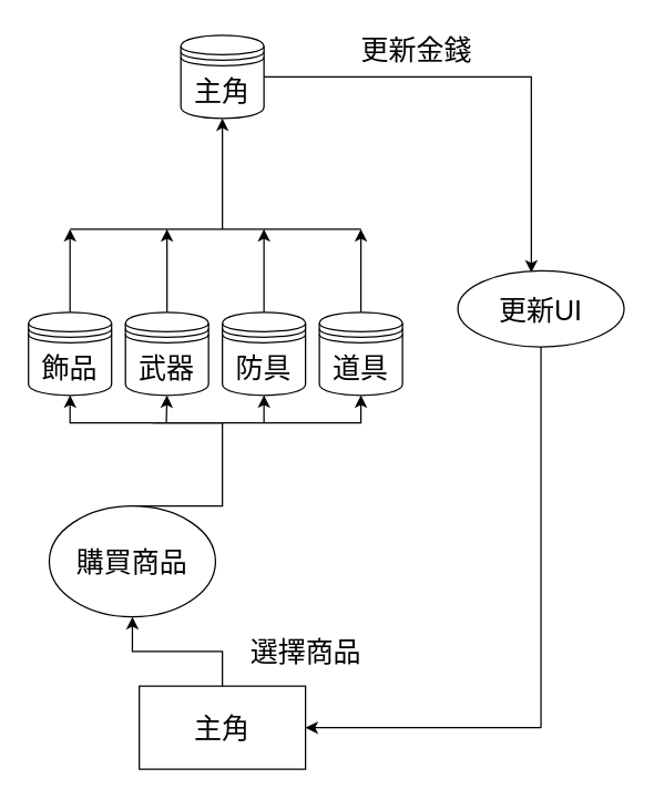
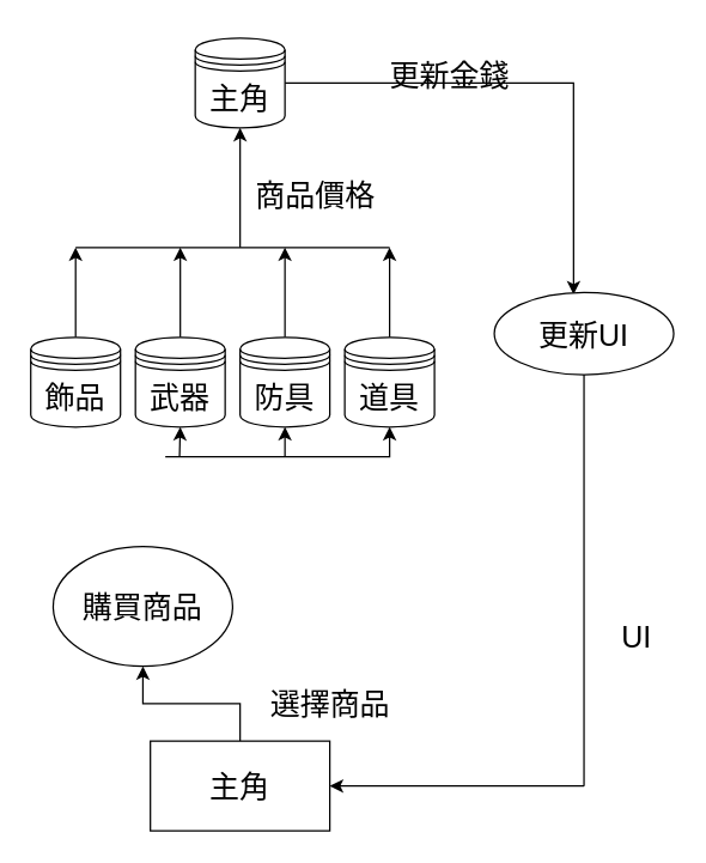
- <mxCell id="23" value="更新金錢" style="text;html=1;resizable=0;autosize=1;align=center;verticalAlign=middle;points=[];fillColor=none;strokeColor=none;rounded=0;fontSize=20;" vertex="1" parent="1"><mxGeometry x="250" y="20" width="100" height="30" as="geometry" /></mxCell>
+ <mxCell id="23" value="更新金錢" style="text;html=1;resizable=0;autosize=1;align=center;verticalAlign=middle;points=[];fillColor=none;strokeColor=none;rounded=0;fontSize=20;" vertex="1" parent="1"><mxGeometry x="250" y="35" width="100" height="30" as="geometry" /></mxCell>
+ <mxCell id="20" value="商品價格" style="text;html=1;resizable=0;autosize=1;align=center;verticalAlign=middle;points=[];fillColor=none;strokeColor=none;rounded=0;fontSize=20;" vertex="1" parent="1"><mxGeometry x="160" y="115" width="100" height="30" as="geometry" /></mxCell>
- <mxCell id="4" style="edgeStyle=orthogonalEdgeStyle;rounded=0;orthogonalLoop=1;jettySize=auto;html=1;exitX=0.5;exitY=0;exitDx=0;exitDy=0;entryX=0.5;entryY=1;entryDx=0;entryDy=0;fontSize=20;" edge="1" parent="1" source="6" target="9"><mxGeometry relative="1" as="geometry"><mxPoint x="160" y="295" as="targetPoint" /><Array as="points"><mxPoint x="160" y="305" /><mxPoint x="50" y="305" /></Array></mxGeometry></mxCell>
+ <mxCell id="27" value="UI" style="text;html=1;resizable=0;autosize=1;align=center;verticalAlign=middle;points=[];fillColor=none;strokeColor=none;rounded=0;fontSize=20;" vertex="1" parent="1"><mxGeometry x="405" y="410" width="40" height="30" as="geometry" /></mxCell>
